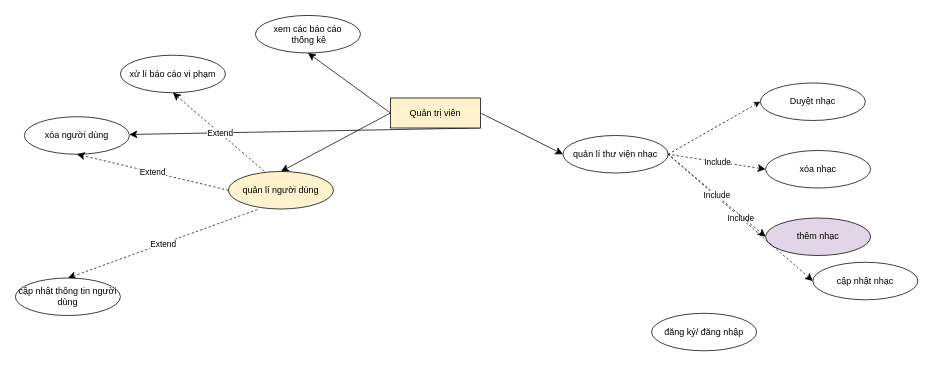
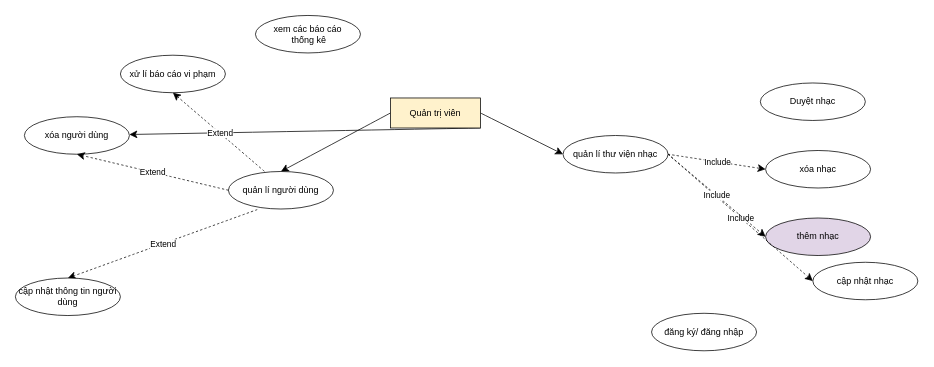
- <mxCell id="5" style="edgeStyle=none;curved=1;rounded=0;orthogonalLoop=1;jettySize=auto;html=1;exitX=0;exitY=0.5;exitDx=0;exitDy=0;entryX=0.5;entryY=1;entryDx=0;entryDy=0;fontSize=12;startSize=8;endSize=8;" parent="1" source="6" target="24" edge="1"><mxGeometry relative="1" as="geometry" /></mxCell>
- <mxCell id="29" value="" style="endArrow=classic;html=1;rounded=0;exitX=1;exitY=0.5;exitDx=0;exitDy=0;dashed=1;entryX=0;entryY=0.5;entryDx=0;entryDy=0;" parent="1" source="15" target="30" edge="1"><mxGeometry width="50" height="50" relative="1" as="geometry"><mxPoint x="515" y="393" as="sourcePoint" /><mxPoint x="1056" y="111" as="targetPoint" /></mxGeometry></mxCell>
- <mxCell id="14" value="quản lí người dùng" style="ellipse;whiteSpace=wrap;html=1;fillColor=#fff2cc;" parent="1" vertex="1"><mxGeometry x="304" y="228" width="140" height="50" as="geometry" /></mxCell>
+ <mxCell id="14" value="quản lí người dùng" style="ellipse;whiteSpace=wrap;html=1;" parent="1" vertex="1"><mxGeometry x="304" y="228" width="140" height="50" as="geometry" /></mxCell>
